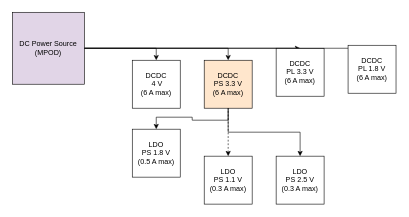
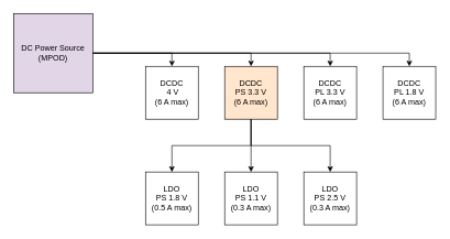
- <mxCell id="11" value="DCDC&lt;br&gt;PL 1.8 V &lt;br&gt;(6 A max)" style="whiteSpace=wrap;html=1;aspect=fixed;" vertex="1" parent="1"><mxGeometry x="580" y="75" width="80" height="80" as="geometry" /></mxCell>
+ <mxCell id="11" value="DCDC&lt;br&gt;PL 1.8 V &lt;br&gt;(6 A max)" style="whiteSpace=wrap;html=1;aspect=fixed;" vertex="1" parent="1"><mxGeometry x="580" y="100" width="80" height="80" as="geometry" /></mxCell>
- <mxCell id="9" value="DCDC&lt;br&gt;PL 3.3 V &lt;br&gt;(6 A max)" style="whiteSpace=wrap;html=1;aspect=fixed;" vertex="1" parent="1"><mxGeometry x="460" y="80" width="80" height="80" as="geometry" /></mxCell>
+ <mxCell id="9" value="DCDC&lt;br&gt;PL 3.3 V &lt;br&gt;(6 A max)" style="whiteSpace=wrap;html=1;aspect=fixed;" vertex="1" parent="1"><mxGeometry x="460" y="100" width="80" height="80" as="geometry" /></mxCell>
- <mxCell id="14" style="edgeStyle=orthogonalEdgeStyle;rounded=0;orthogonalLoop=1;jettySize=auto;html=1;exitX=0.5;exitY=0;exitDx=0;exitDy=0;startArrow=classic;startFill=1;endArrow=none;endFill=0;entryX=0.5;entryY=1;entryDx=0;entryDy=0;dashed=1;" edge="1" parent="1" source="15" target="7"><mxGeometry relative="1" as="geometry"><mxPoint x="350" y="200" as="targetPoint" /></mxGeometry></mxCell>
+ <mxCell id="14" style="edgeStyle=orthogonalEdgeStyle;rounded=0;orthogonalLoop=1;jettySize=auto;html=1;exitX=0.5;exitY=0;exitDx=0;exitDy=0;startArrow=classic;startFill=1;endArrow=none;endFill=0;entryX=0.5;entryY=1;entryDx=0;entryDy=0;" edge="1" parent="1" source="15" target="7"><mxGeometry relative="1" as="geometry"><mxPoint x="350" y="200" as="targetPoint" /></mxGeometry></mxCell>
- <mxCell id="13" value="LDO&lt;br&gt;PS 1.8 V &lt;br&gt;(0.5 A max)" style="whiteSpace=wrap;html=1;aspect=fixed;" vertex="1" parent="1"><mxGeometry x="220" y="215" width="80" height="80" as="geometry" /></mxCell>
+ <mxCell id="13" value="LDO&lt;br&gt;PS 1.8 V &lt;br&gt;(0.5 A max)" style="whiteSpace=wrap;html=1;aspect=fixed;" vertex="1" parent="1"><mxGeometry x="220" y="260" width="80" height="80" as="geometry" /></mxCell>
